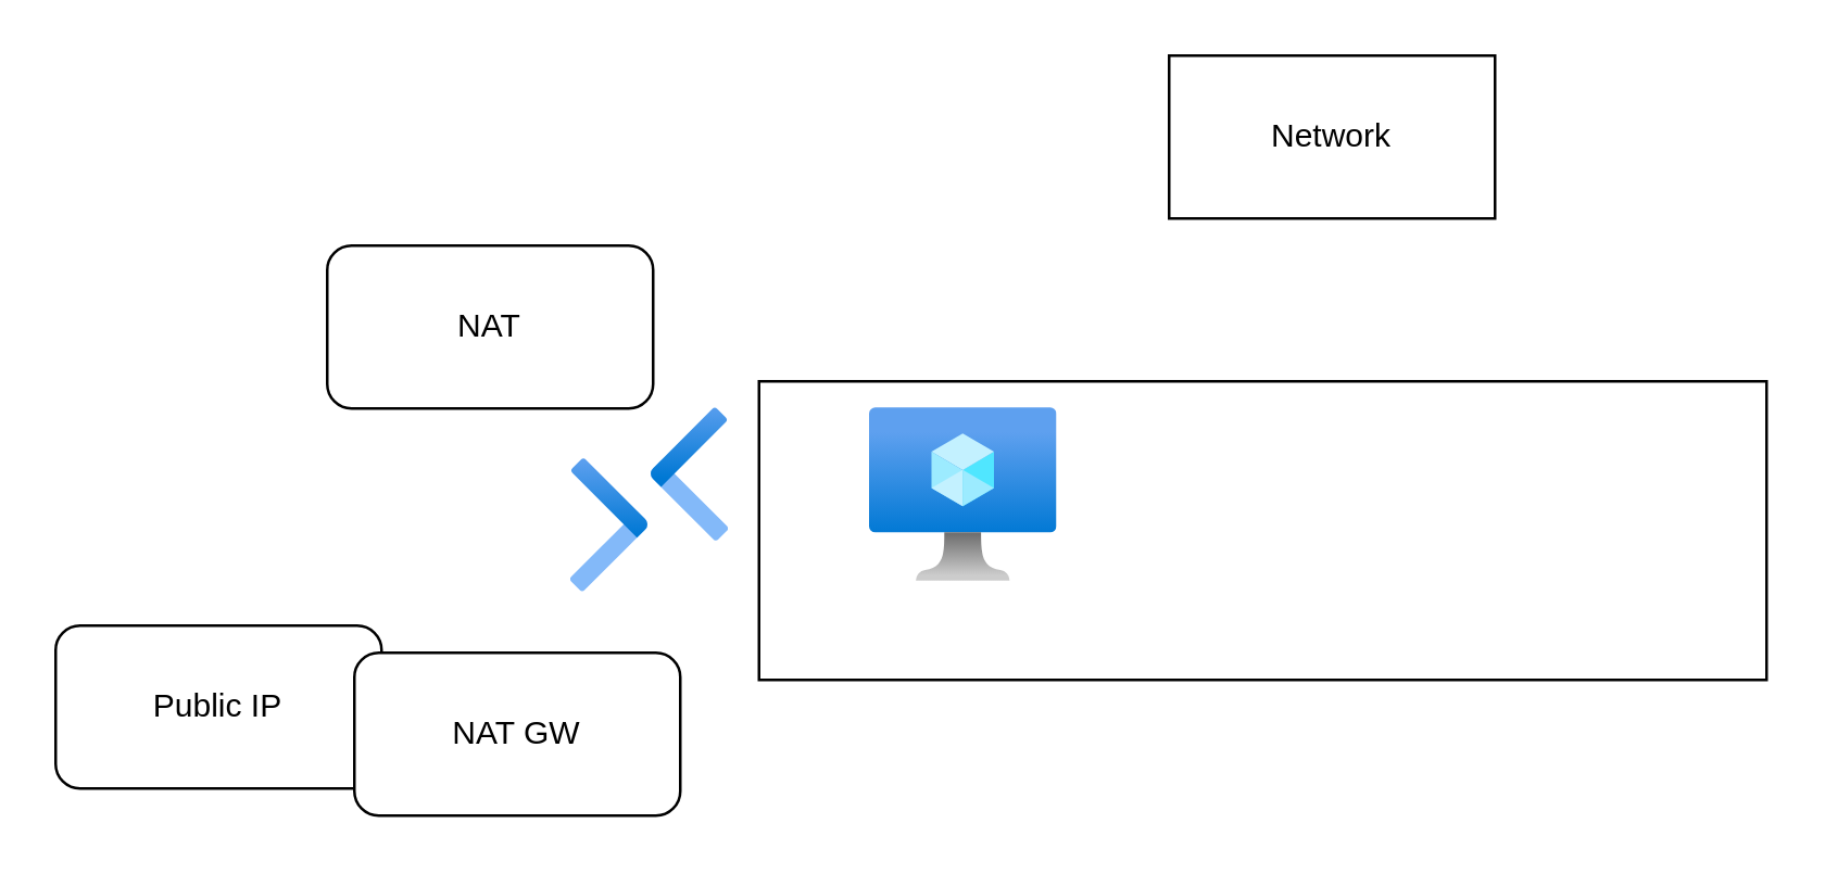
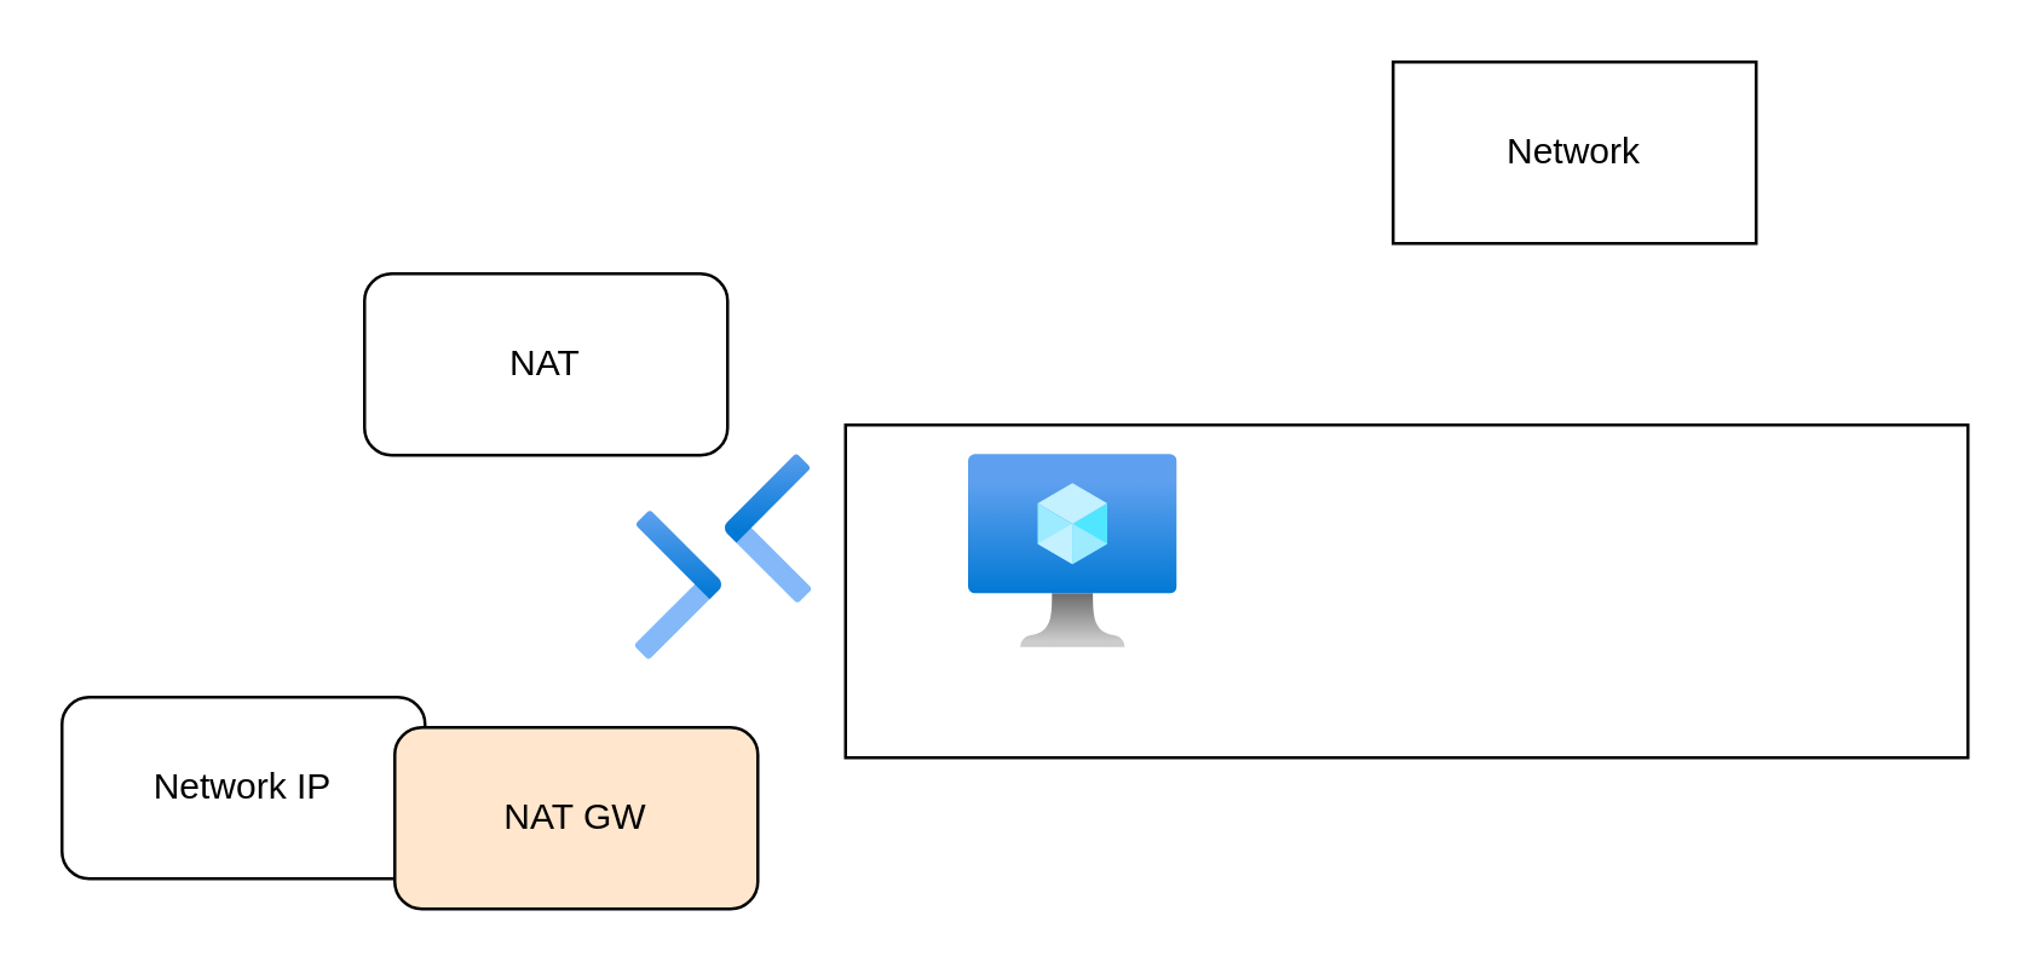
- <mxCell id="5" value="Network" style="rounded=0;whiteSpace=wrap;html=1;" vertex="1" parent="1"><mxGeometry x="430" y="20" width="120" height="60" as="geometry" /></mxCell>
+ <mxCell id="5" value="Network" style="rounded=0;whiteSpace=wrap;html=1;" vertex="1" parent="1"><mxGeometry x="460" y="20" width="120" height="60" as="geometry" /></mxCell>
- <mxCell id="6" value="Public IP" style="rounded=1;whiteSpace=wrap;html=1;" vertex="1" parent="1"><mxGeometry x="20" y="230" width="120" height="60" as="geometry" /></mxCell>
+ <mxCell id="6" value="Network IP" style="rounded=1;whiteSpace=wrap;html=1;" vertex="1" parent="1"><mxGeometry x="20" y="230" width="120" height="60" as="geometry" /></mxCell>
- <mxCell id="8" value="NAT GW" style="rounded=1;whiteSpace=wrap;html=1;" vertex="1" parent="1"><mxGeometry x="130" y="240" width="120" height="60" as="geometry" /></mxCell>
+ <mxCell id="8" value="NAT GW" style="rounded=1;whiteSpace=wrap;html=1;fillColor=#ffe6cc;" vertex="1" parent="1"><mxGeometry x="130" y="240" width="120" height="60" as="geometry" /></mxCell>
